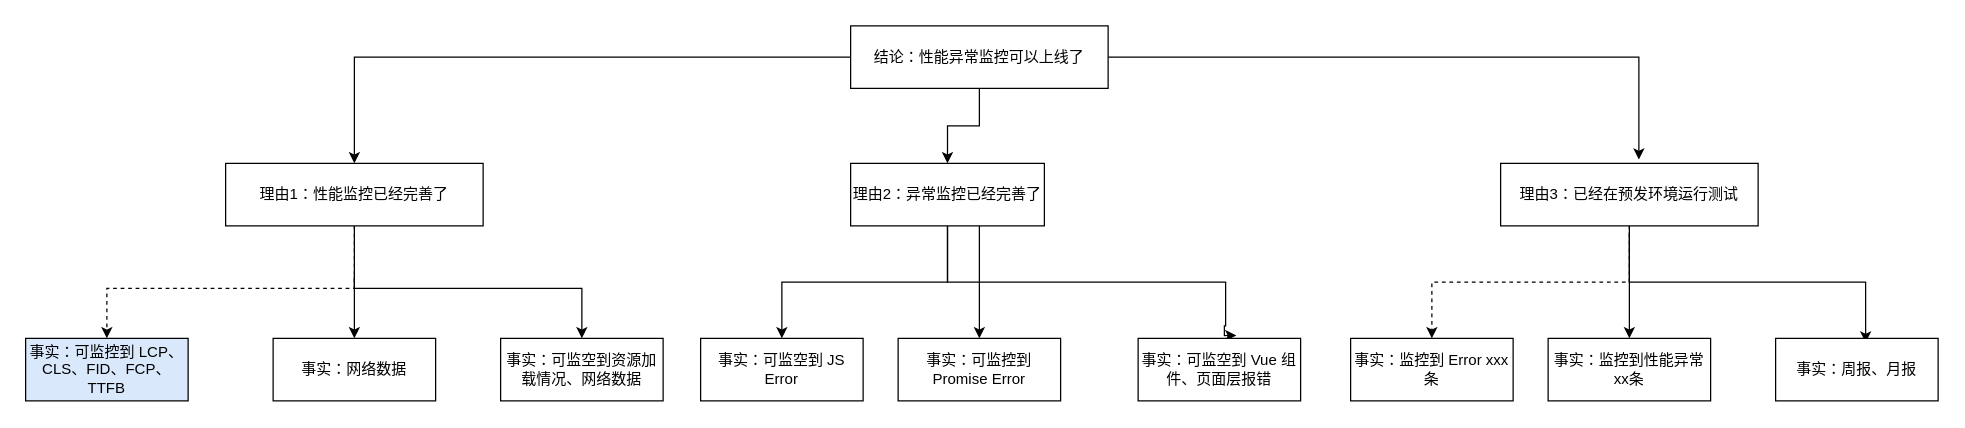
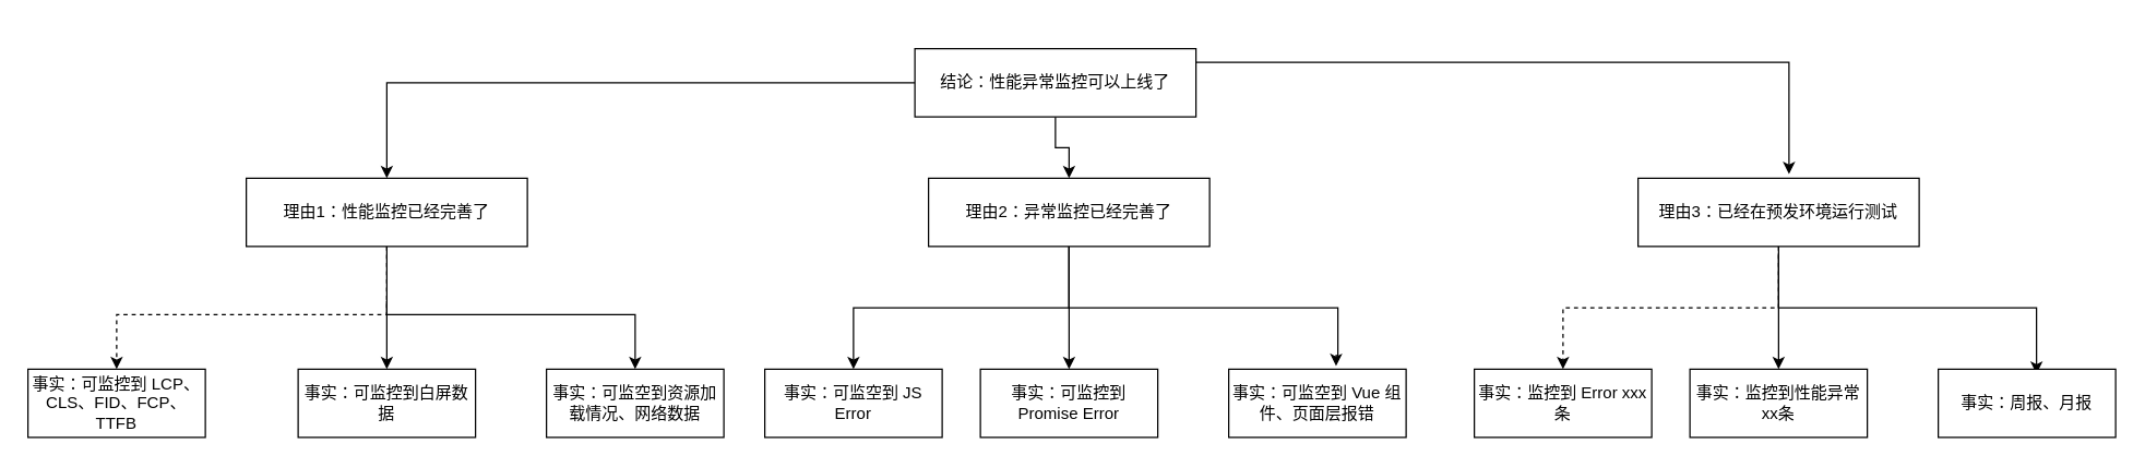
- <mxCell id="5" value="结论：性能异常监控可以上线了" style="rounded=0;whiteSpace=wrap;html=1;" vertex="1" parent="1"><mxGeometry x="680" y="20" width="206" height="50" as="geometry" /></mxCell>
+ <mxCell id="5" value="结论：性能异常监控可以上线了" style="rounded=0;whiteSpace=wrap;html=1;" vertex="1" parent="1"><mxGeometry x="670" y="35" width="206" height="50" as="geometry" /></mxCell>
- <mxCell id="13" value="理由2：异常监控已经完善了" style="rounded=0;whiteSpace=wrap;html=1;" vertex="1" parent="1"><mxGeometry x="680" y="130" width="155" height="50" as="geometry" /></mxCell>
+ <mxCell id="13" value="理由2：异常监控已经完善了" style="rounded=0;whiteSpace=wrap;html=1;" vertex="1" parent="1"><mxGeometry x="680" y="130" width="206" height="50" as="geometry" /></mxCell>
- <mxCell id="18" value="事实：可监控到 LCP、CLS、FID、FCP、TTFB" style="rounded=0;whiteSpace=wrap;html=1;fillColor=#dae8fc;" vertex="1" parent="1"><mxGeometry x="20" y="270" width="130" height="50" as="geometry" /></mxCell>
+ <mxCell id="18" value="事实：可监控到 LCP、CLS、FID、FCP、TTFB" style="rounded=0;whiteSpace=wrap;html=1;" vertex="1" parent="1"><mxGeometry x="20" y="270" width="130" height="50" as="geometry" /></mxCell>
- <mxCell id="19" value="事实：网络数据" style="rounded=0;whiteSpace=wrap;html=1;" vertex="1" parent="1"><mxGeometry x="218" y="270" width="130" height="50" as="geometry" /></mxCell>
+ <mxCell id="19" value="事实：可监控到白屏数据" style="rounded=0;whiteSpace=wrap;html=1;" vertex="1" parent="1"><mxGeometry x="218" y="270" width="130" height="50" as="geometry" /></mxCell>
- <mxCell id="23" value="事实：可监空到 Vue 组件、页面层报错" style="rounded=0;whiteSpace=wrap;html=1;" vertex="1" parent="1"><mxGeometry x="910" y="270" width="130" height="50" as="geometry" /></mxCell>
+ <mxCell id="23" value="事实：可监空到 Vue 组件、页面层报错" style="rounded=0;whiteSpace=wrap;html=1;" vertex="1" parent="1"><mxGeometry x="900" y="270" width="130" height="50" as="geometry" /></mxCell>
